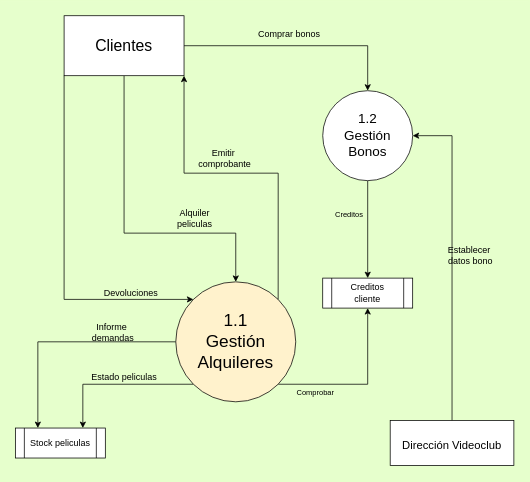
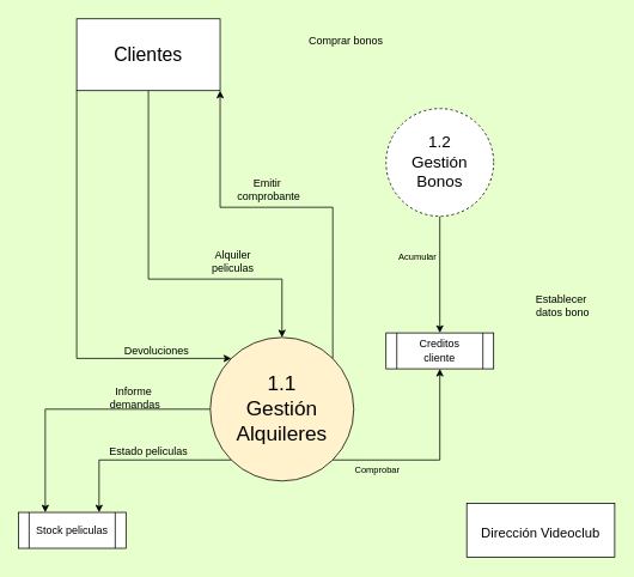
- <mxCell id="9" style="edgeStyle=orthogonalEdgeStyle;rounded=0;orthogonalLoop=1;jettySize=auto;html=1;exitX=1;exitY=0.5;exitDx=0;exitDy=0;entryX=0.5;entryY=0;entryDx=0;entryDy=0;" edge="1" parent="1" source="10" target="23"><mxGeometry relative="1" as="geometry" /></mxCell>
- <mxCell id="23" value="&lt;div style=&quot;font-size: 18px;&quot;&gt;&lt;font style=&quot;font-size: 18px;&quot;&gt;1.2&lt;/font&gt;&lt;/div&gt;&lt;div style=&quot;font-size: 18px;&quot;&gt;&lt;font style=&quot;font-size: 18px;&quot;&gt;Gestión&lt;/font&gt;&lt;/div&gt;&lt;div style=&quot;font-size: 18px;&quot;&gt;&lt;font style=&quot;font-size: 18px;&quot;&gt;Bonos&lt;/font&gt;&lt;/div&gt;" style="ellipse;whiteSpace=wrap;html=1;aspect=fixed;" vertex="1" parent="1"><mxGeometry x="430" y="120" width="120" height="120" as="geometry" /></mxCell>
+ <mxCell id="23" value="&lt;div style=&quot;font-size: 18px;&quot;&gt;&lt;font style=&quot;font-size: 18px;&quot;&gt;1.2&lt;/font&gt;&lt;/div&gt;&lt;div style=&quot;font-size: 18px;&quot;&gt;&lt;font style=&quot;font-size: 18px;&quot;&gt;Gestión&lt;/font&gt;&lt;/div&gt;&lt;div style=&quot;font-size: 18px;&quot;&gt;&lt;font style=&quot;font-size: 18px;&quot;&gt;Bonos&lt;/font&gt;&lt;/div&gt;" style="ellipse;whiteSpace=wrap;html=1;aspect=fixed;dashed=1;" vertex="1" parent="1"><mxGeometry x="430" y="120" width="120" height="120" as="geometry" /></mxCell>
- <mxCell id="17" style="edgeStyle=orthogonalEdgeStyle;rounded=0;orthogonalLoop=1;jettySize=auto;html=1;exitX=0.5;exitY=0;exitDx=0;exitDy=0;entryX=1;entryY=0.5;entryDx=0;entryDy=0;" edge="1" parent="1" source="18" target="23"><mxGeometry relative="1" as="geometry" /></mxCell>
- <mxCell id="25" value="&lt;div style=&quot;font-size: 11px;&quot;&gt;&lt;font style=&quot;font-size: 10px;&quot;&gt;Creditos&lt;/font&gt;&lt;/div&gt;" style="text;html=1;align=center;verticalAlign=middle;resizable=0;points=[];autosize=1;strokeColor=none;fillColor=none;" vertex="1" parent="1"><mxGeometry x="430" y="270" width="70" height="30" as="geometry" /></mxCell>
+ <mxCell id="25" value="&lt;div style=&quot;font-size: 11px;&quot;&gt;&lt;font style=&quot;font-size: 10px;&quot;&gt;Acumular&lt;/font&gt;&lt;/div&gt;" style="text;html=1;align=center;verticalAlign=middle;resizable=0;points=[];autosize=1;strokeColor=none;fillColor=none;" vertex="1" parent="1"><mxGeometry x="430" y="270" width="70" height="30" as="geometry" /></mxCell>
